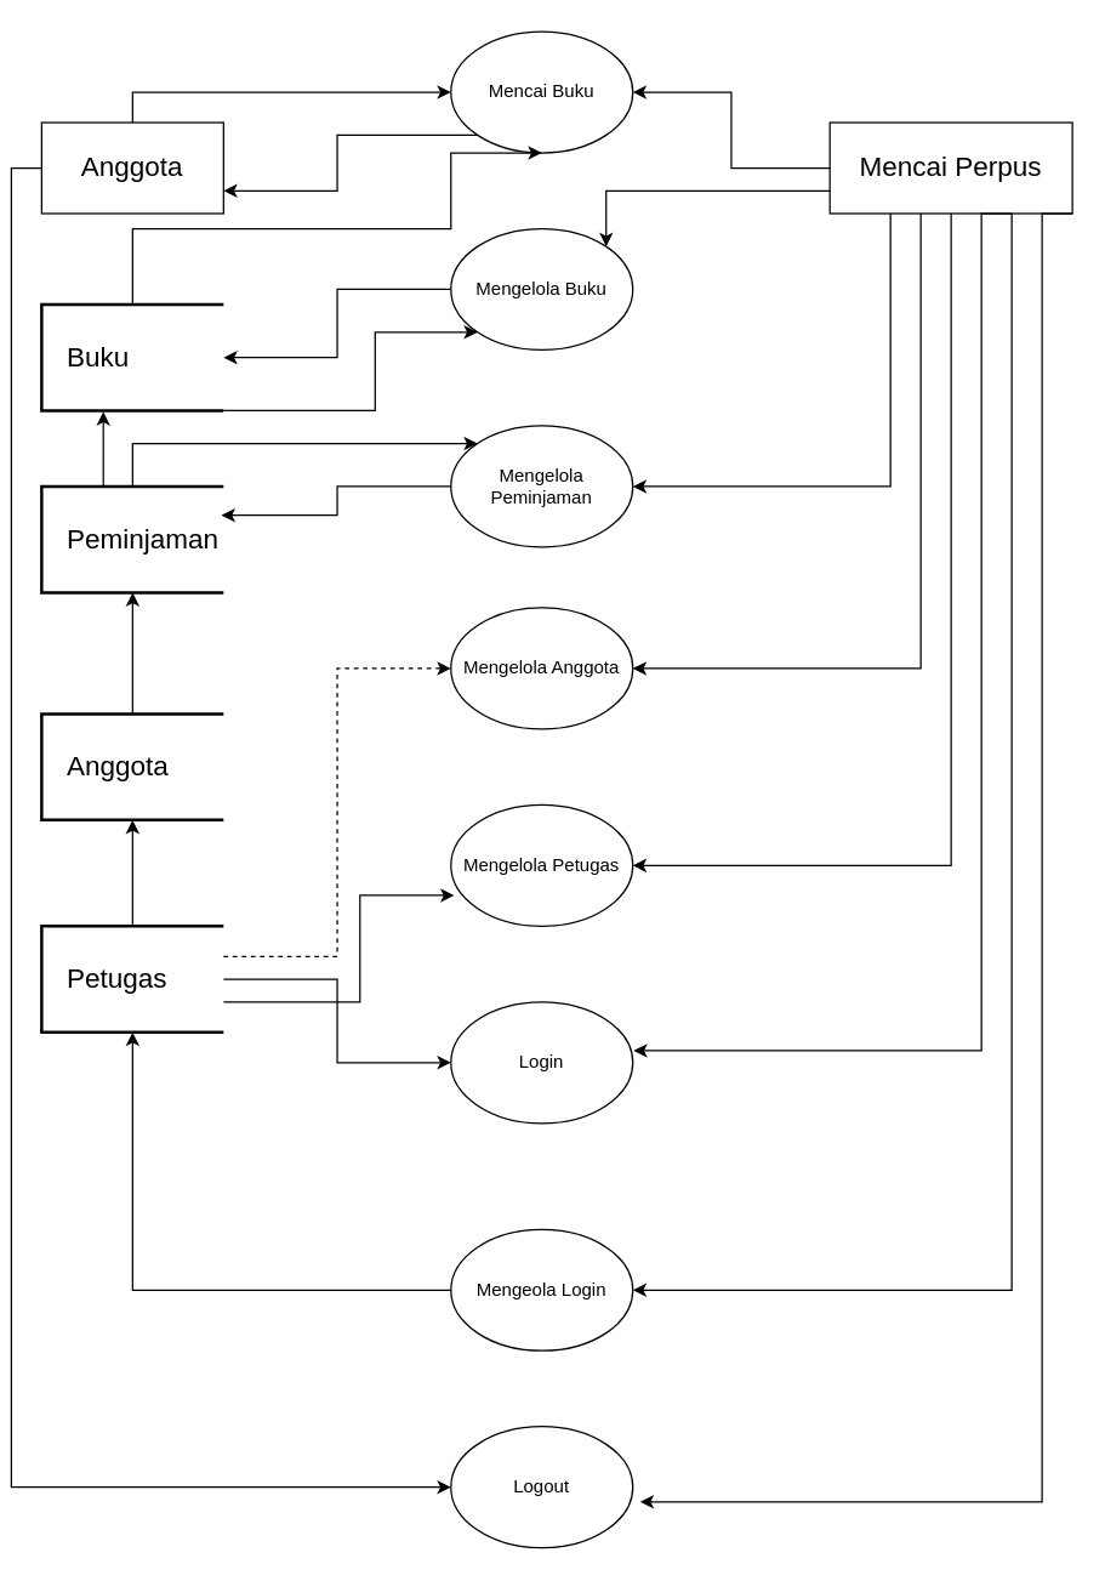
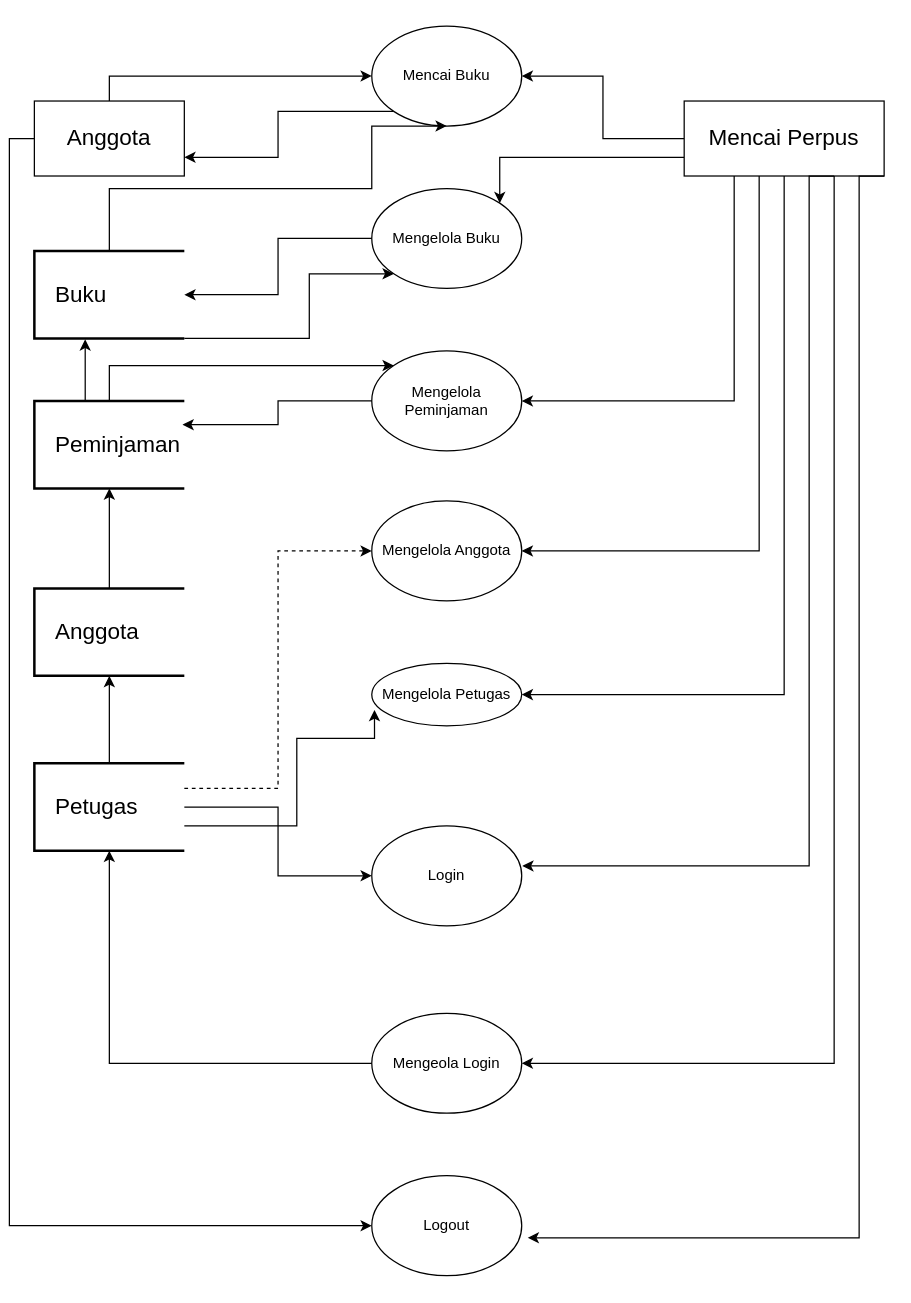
- <mxCell id="7" value="Mengelola Petugas" style="ellipse;whiteSpace=wrap;html=1;" vertex="1" parent="1"><mxGeometry x="290" y="530" width="120" height="80" as="geometry" /></mxCell>
+ <mxCell id="7" value="Mengelola Petugas" style="ellipse;whiteSpace=wrap;html=1;" vertex="1" parent="1"><mxGeometry x="290" y="530" width="120" height="50" as="geometry" /></mxCell>
